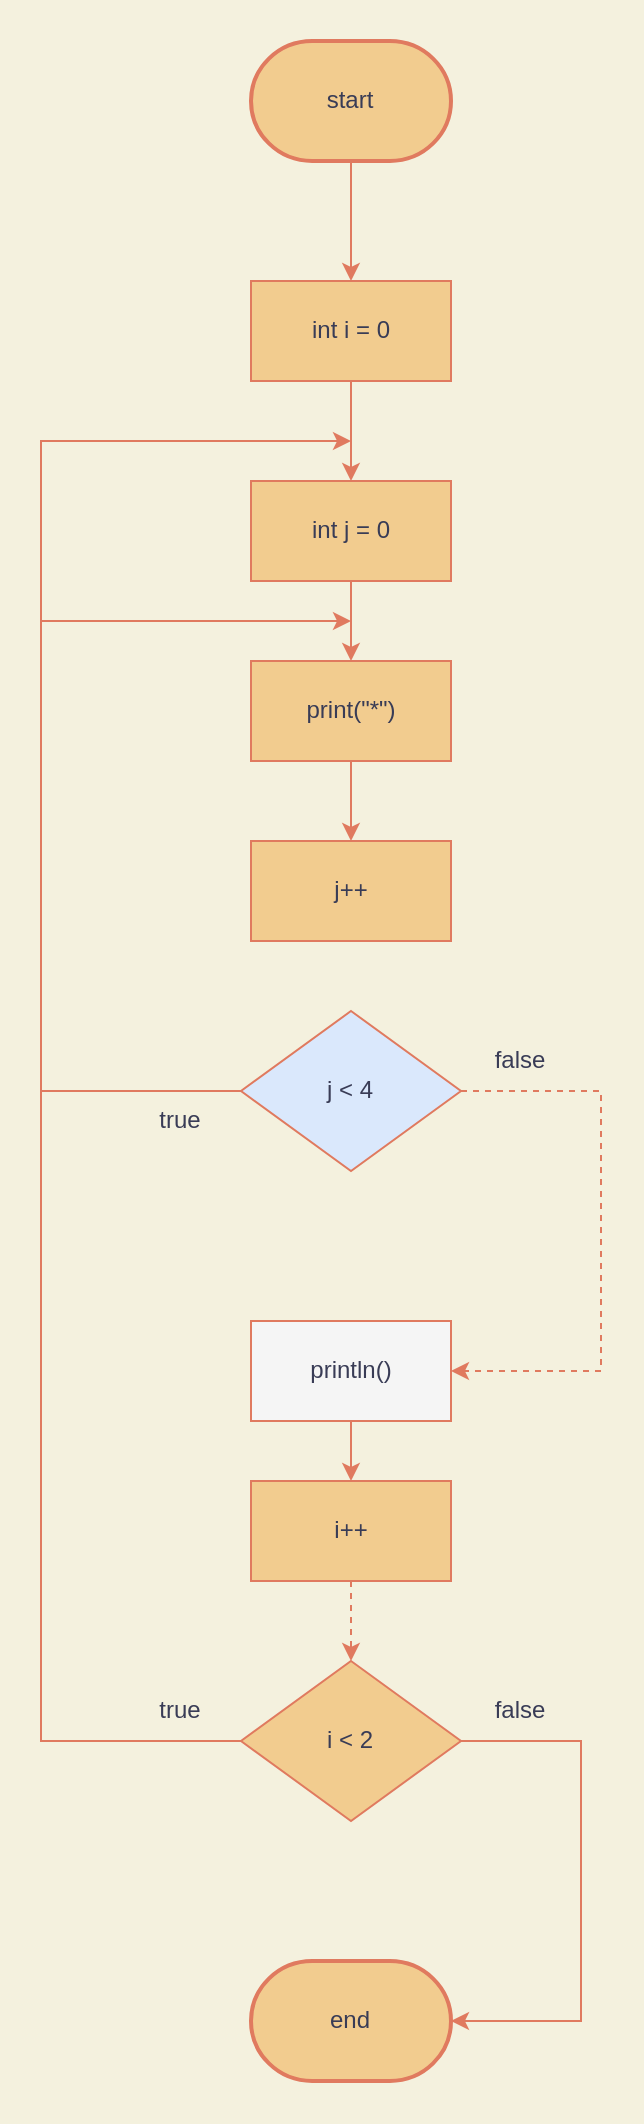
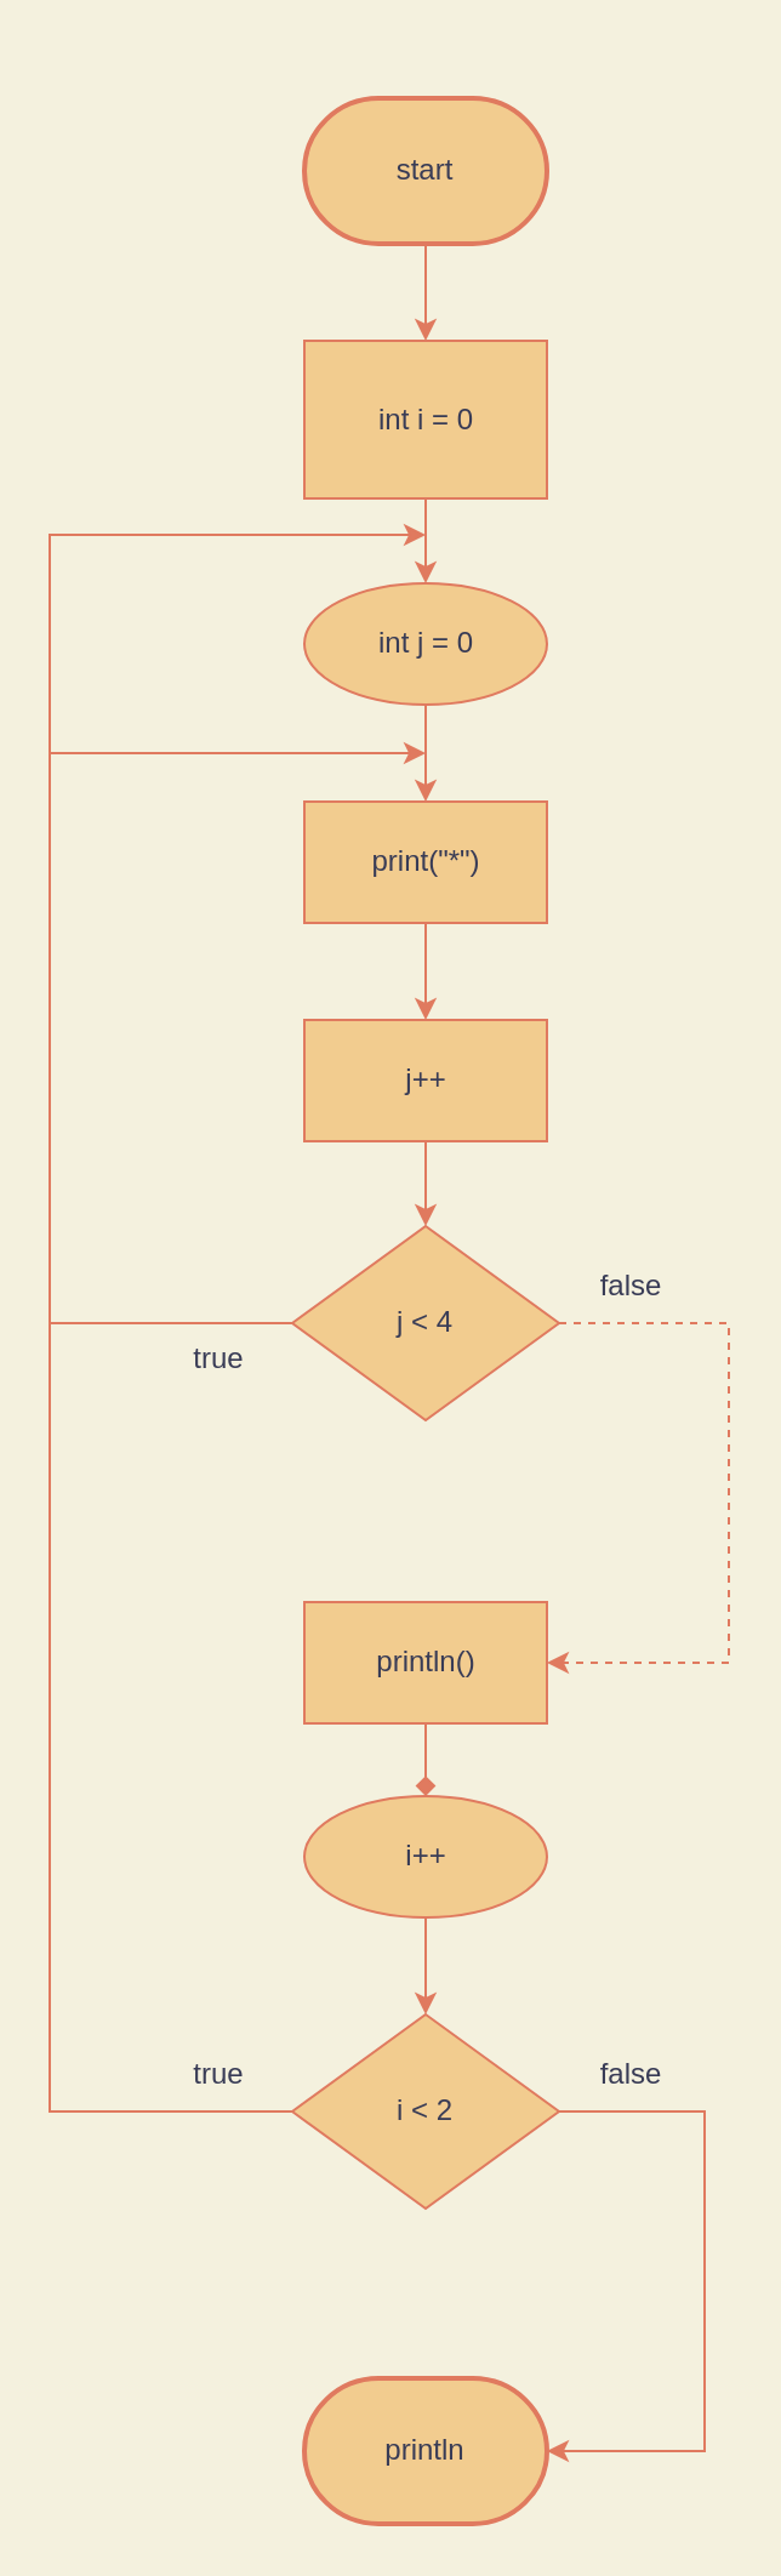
- <mxCell id="2" value="start" style="strokeWidth=2;html=1;shape=mxgraph.flowchart.terminator;whiteSpace=wrap;fillColor=#F2CC8F;strokeColor=#E07A5F;fontColor=#393C56;" vertex="1" parent="1"><mxGeometry x="125" y="20" width="100" height="60" as="geometry" /></mxCell>
+ <mxCell id="2" value="start" style="strokeWidth=2;html=1;shape=mxgraph.flowchart.terminator;whiteSpace=wrap;fillColor=#F2CC8F;strokeColor=#E07A5F;fontColor=#393C56;" vertex="1" parent="1"><mxGeometry x="125" y="40" width="100" height="60" as="geometry" /></mxCell>
- <mxCell id="4" value="int i = 0" style="html=1;dashed=0;whitespace=wrap;fillColor=#F2CC8F;strokeColor=#E07A5F;fontColor=#393C56;" vertex="1" parent="1"><mxGeometry x="125" y="140" width="100" height="50" as="geometry" /></mxCell>
+ <mxCell id="4" value="int i = 0" style="html=1;dashed=0;whitespace=wrap;fillColor=#F2CC8F;strokeColor=#E07A5F;fontColor=#393C56;" vertex="1" parent="1"><mxGeometry x="125" y="140" width="100" height="65" as="geometry" /></mxCell>
- <mxCell id="7" value="int j = 0" style="html=1;dashed=0;whitespace=wrap;fillColor=#F2CC8F;strokeColor=#E07A5F;fontColor=#393C56;" vertex="1" parent="1"><mxGeometry x="125" y="240" width="100" height="50" as="geometry" /></mxCell>
+ <mxCell id="7" value="int j = 0" style="ellipse;html=1;dashed=0;whitespace=wrap;fillColor=#F2CC8F;strokeColor=#E07A5F;fontColor=#393C56;" vertex="1" parent="1"><mxGeometry x="125" y="240" width="100" height="50" as="geometry" /></mxCell>
+ <mxCell id="25" value="" style="endArrow=classic;html=1;rounded=0;entryX=0.5;entryY=0;entryDx=0;entryDy=0;exitX=0.5;exitY=1;exitDx=0;exitDy=0;labelBackgroundColor=#F4F1DE;strokeColor=#E07A5F;fontColor=#393C56;" edge="1" parent="1" source="9" target="6"><mxGeometry width="50" height="50" relative="1" as="geometry"><mxPoint x="10" y="340" as="sourcePoint" /><mxPoint x="60" y="290" as="targetPoint" /></mxGeometry></mxCell>
- <mxCell id="6" value="j &amp;lt; 4" style="rhombus;whiteSpace=wrap;html=1;fillColor=#dae8fc;strokeColor=#E07A5F;fontColor=#393C56;" vertex="1" parent="1"><mxGeometry x="120" y="505" width="110" height="80" as="geometry" /></mxCell>
+ <mxCell id="6" value="j &amp;lt; 4" style="rhombus;whiteSpace=wrap;html=1;fillColor=#F2CC8F;strokeColor=#E07A5F;fontColor=#393C56;" vertex="1" parent="1"><mxGeometry x="120" y="505" width="110" height="80" as="geometry" /></mxCell>
- <mxCell id="15" value="println()" style="html=1;dashed=0;whitespace=wrap;fillColor=#f5f5f5;strokeColor=#E07A5F;fontColor=#393C56;" vertex="1" parent="1"><mxGeometry x="125" y="660" width="100" height="50" as="geometry" /></mxCell>
+ <mxCell id="15" value="println()" style="html=1;dashed=0;whitespace=wrap;fillColor=#F2CC8F;strokeColor=#E07A5F;fontColor=#393C56;" vertex="1" parent="1"><mxGeometry x="125" y="660" width="100" height="50" as="geometry" /></mxCell>
- <mxCell id="20" value="" style="endArrow=classic;html=1;rounded=0;entryX=0.5;entryY=0;entryDx=0;entryDy=0;exitX=0.5;exitY=1;exitDx=0;exitDy=0;labelBackgroundColor=#F4F1DE;strokeColor=#E07A5F;fontColor=#393C56;" edge="1" parent="1" source="15" target="8"><mxGeometry width="50" height="50" relative="1" as="geometry"><mxPoint x="-100" y="625" as="sourcePoint" /><mxPoint x="-50" y="575" as="targetPoint" /></mxGeometry></mxCell>
+ <mxCell id="20" value="" style="endArrow=diamond;html=1;rounded=0;entryX=0.5;entryY=0;entryDx=0;entryDy=0;exitX=0.5;exitY=1;exitDx=0;exitDy=0;labelBackgroundColor=#F4F1DE;strokeColor=#E07A5F;fontColor=#393C56;" edge="1" parent="1" source="15" target="8"><mxGeometry width="50" height="50" relative="1" as="geometry"><mxPoint x="-100" y="625" as="sourcePoint" /><mxPoint x="-50" y="575" as="targetPoint" /></mxGeometry></mxCell>
- <mxCell id="8" value="i++" style="html=1;dashed=0;whitespace=wrap;fillColor=#F2CC8F;strokeColor=#E07A5F;fontColor=#393C56;" vertex="1" parent="1"><mxGeometry x="125" y="740" width="100" height="50" as="geometry" /></mxCell>
+ <mxCell id="8" value="i++" style="ellipse;html=1;dashed=0;whitespace=wrap;fillColor=#F2CC8F;strokeColor=#E07A5F;fontColor=#393C56;" vertex="1" parent="1"><mxGeometry x="125" y="740" width="100" height="50" as="geometry" /></mxCell>
- <mxCell id="21" value="" style="endArrow=classic;html=1;rounded=0;entryX=0.5;entryY=0;entryDx=0;entryDy=0;exitX=0.5;exitY=1;exitDx=0;exitDy=0;labelBackgroundColor=#F4F1DE;strokeColor=#E07A5F;fontColor=#393C56;dashed=1;" edge="1" parent="1" source="8" target="5"><mxGeometry width="50" height="50" relative="1" as="geometry"><mxPoint x="-150" y="615" as="sourcePoint" /><mxPoint x="-100" y="565" as="targetPoint" /></mxGeometry></mxCell>
+ <mxCell id="21" value="" style="endArrow=classic;html=1;rounded=0;entryX=0.5;entryY=0;entryDx=0;entryDy=0;exitX=0.5;exitY=1;exitDx=0;exitDy=0;labelBackgroundColor=#F4F1DE;strokeColor=#E07A5F;fontColor=#393C56;" edge="1" parent="1" source="8" target="5"><mxGeometry width="50" height="50" relative="1" as="geometry"><mxPoint x="-150" y="615" as="sourcePoint" /><mxPoint x="-100" y="565" as="targetPoint" /></mxGeometry></mxCell>
- <mxCell id="3" value="end" style="strokeWidth=2;html=1;shape=mxgraph.flowchart.terminator;whiteSpace=wrap;fillColor=#F2CC8F;strokeColor=#E07A5F;fontColor=#393C56;" vertex="1" parent="1"><mxGeometry x="125" y="980" width="100" height="60" as="geometry" /></mxCell>
+ <mxCell id="3" value="println" style="strokeWidth=2;html=1;shape=mxgraph.flowchart.terminator;whiteSpace=wrap;fillColor=#F2CC8F;strokeColor=#E07A5F;fontColor=#393C56;" vertex="1" parent="1"><mxGeometry x="125" y="980" width="100" height="60" as="geometry" /></mxCell>
